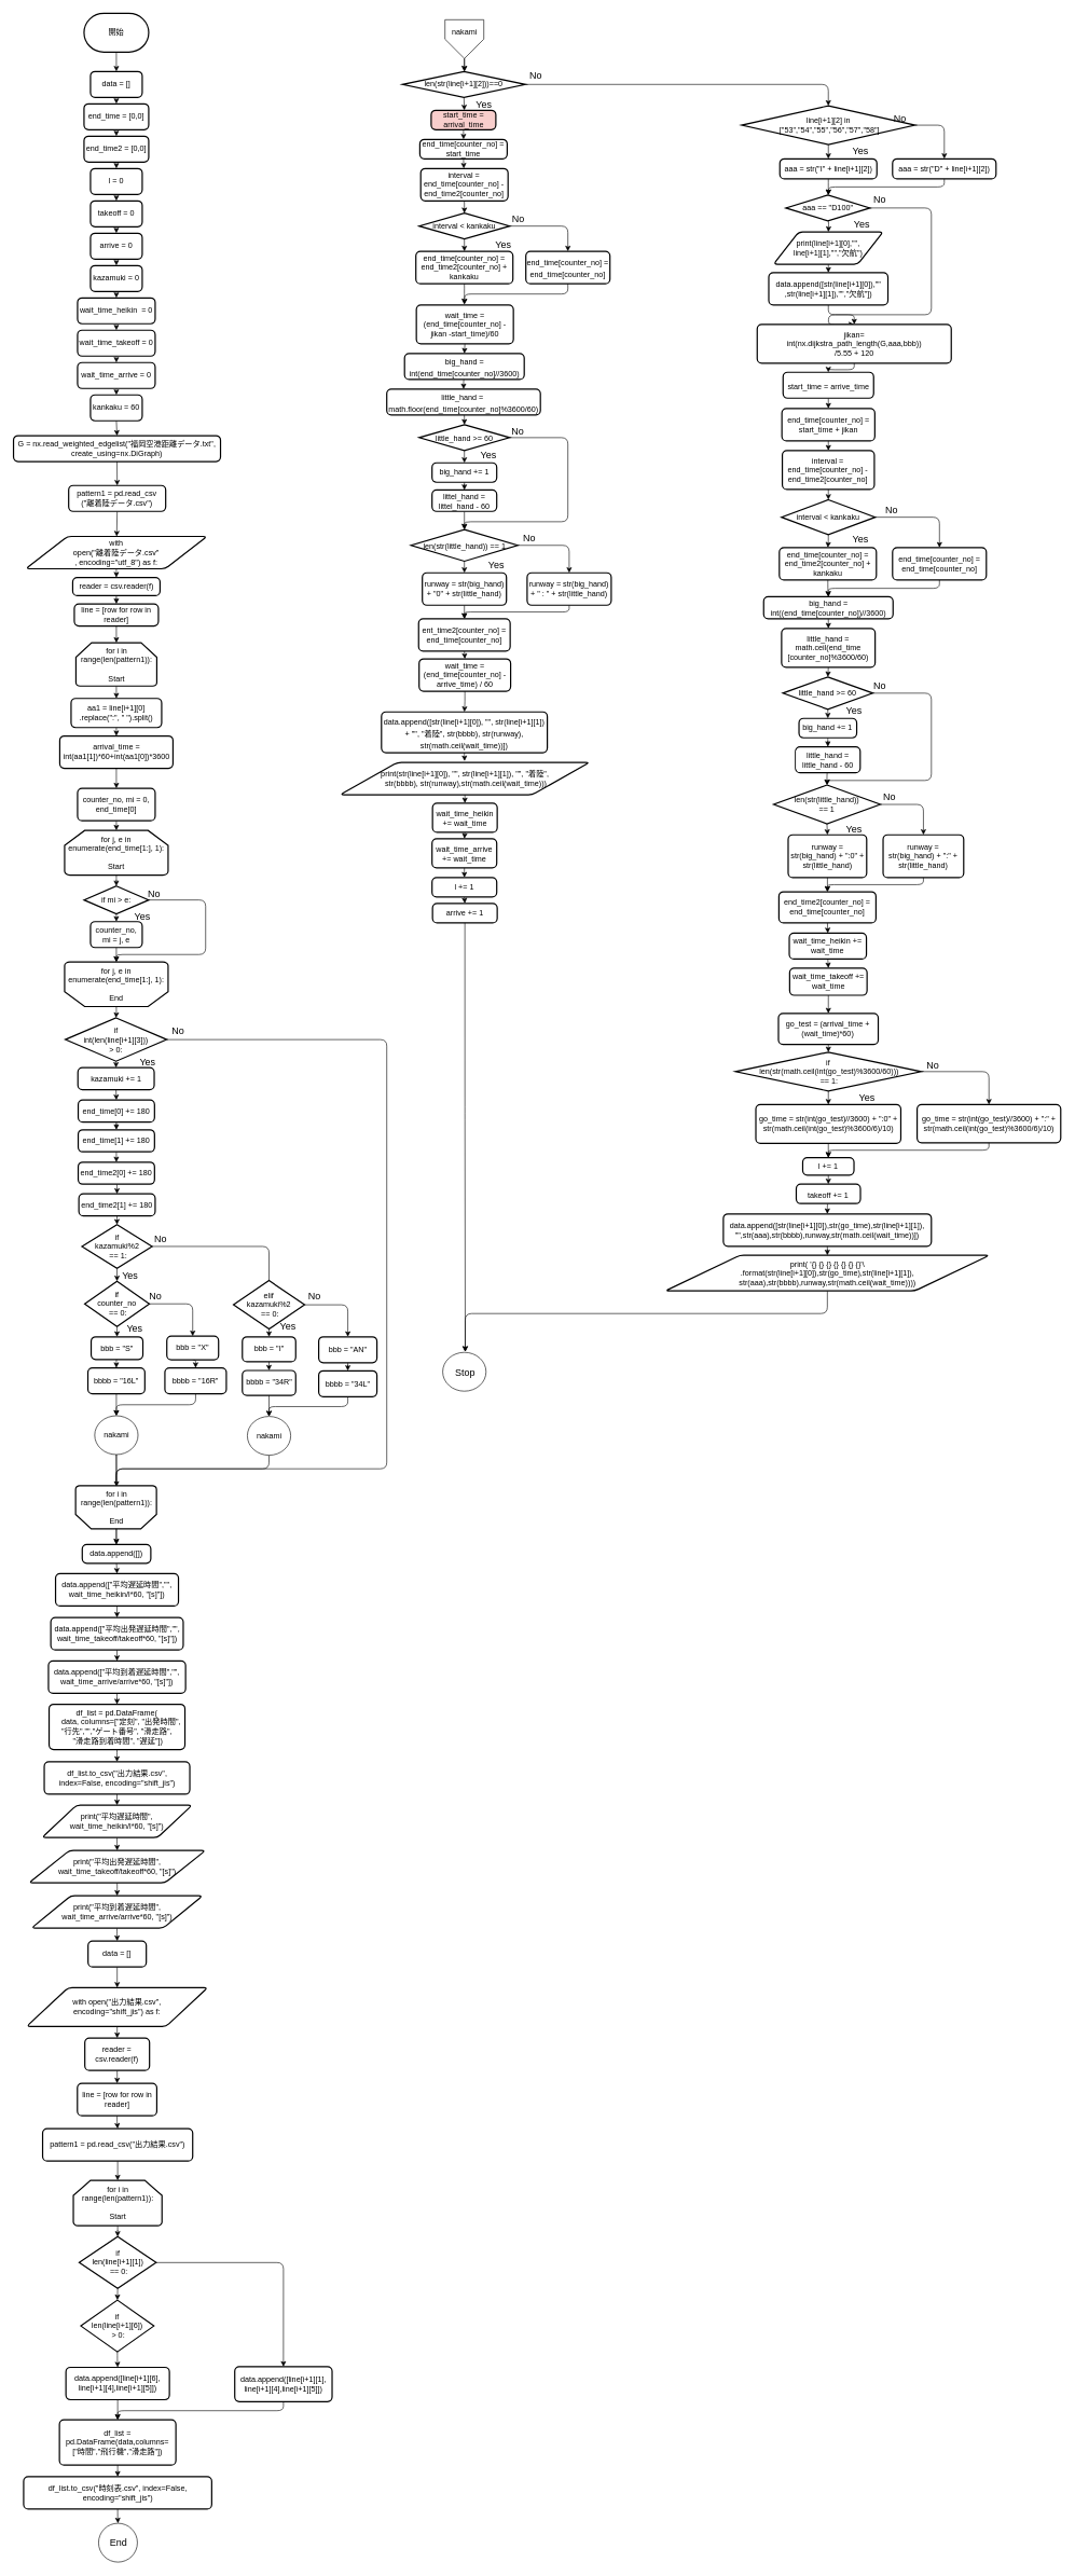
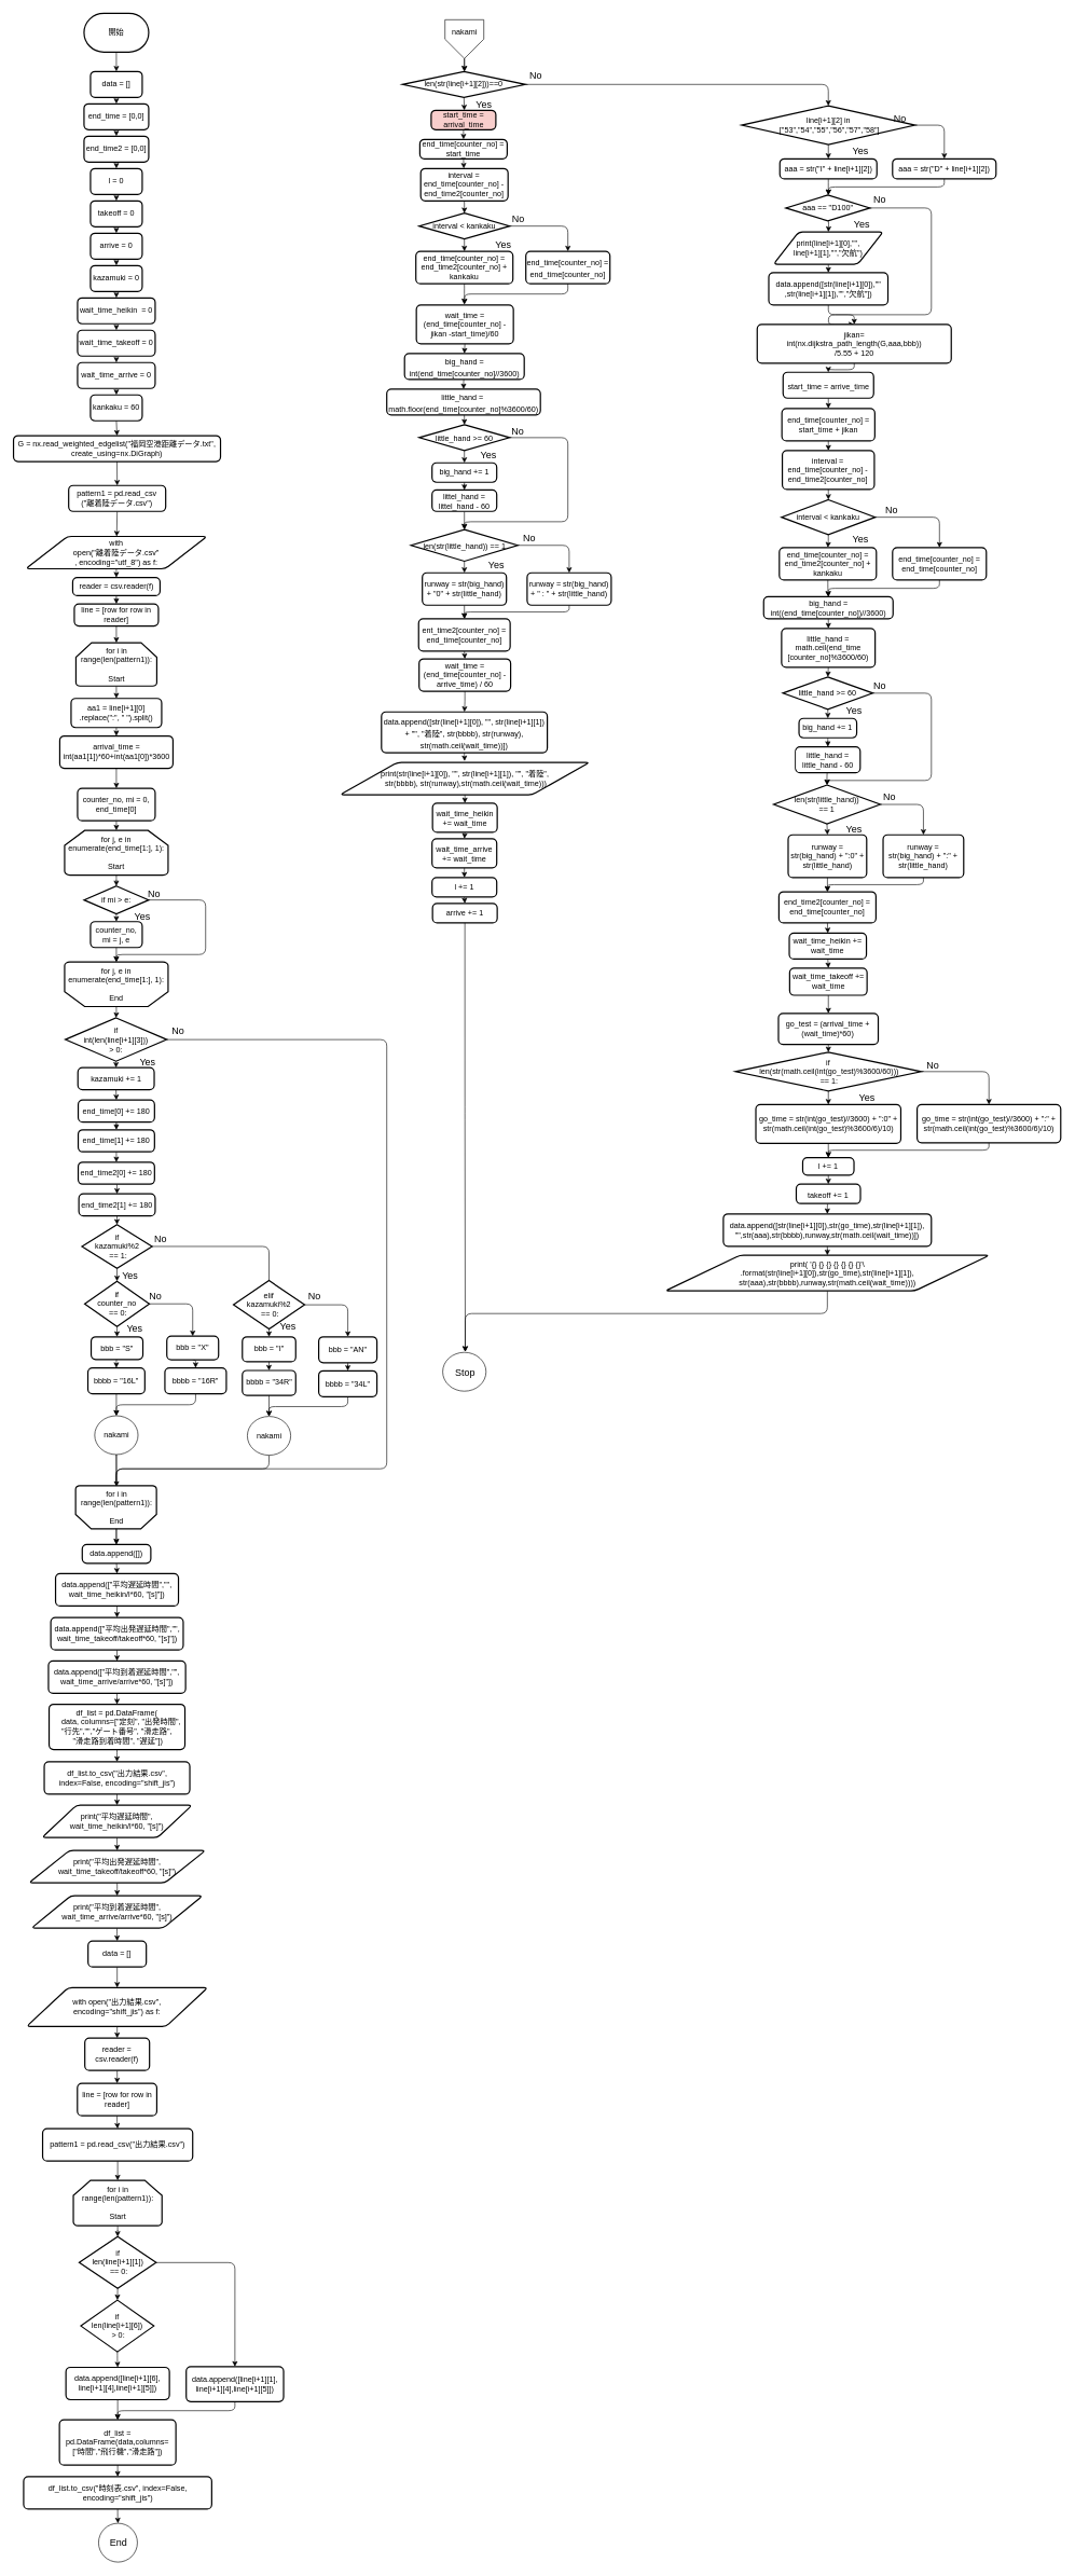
- <mxCell id="292" value="&lt;span&gt;data.append([line[i+1][1],&lt;br&gt;line[i+1][4],line[i+1][5]])&lt;/span&gt;" style="rounded=1;whiteSpace=wrap;html=1;absoluteArcSize=1;arcSize=14;strokeWidth=2;" parent="1" vertex="1"><mxGeometry x="362" y="3658" width="150.5" height="54" as="geometry" /></mxCell>
+ <mxCell id="292" value="&lt;span&gt;data.append([line[i+1][1],&lt;br&gt;line[i+1][4],line[i+1][5]])&lt;/span&gt;" style="rounded=1;whiteSpace=wrap;html=1;absoluteArcSize=1;arcSize=14;strokeWidth=2;" parent="1" vertex="1"><mxGeometry x="287" y="3658" width="150.5" height="54" as="geometry" /></mxCell>
